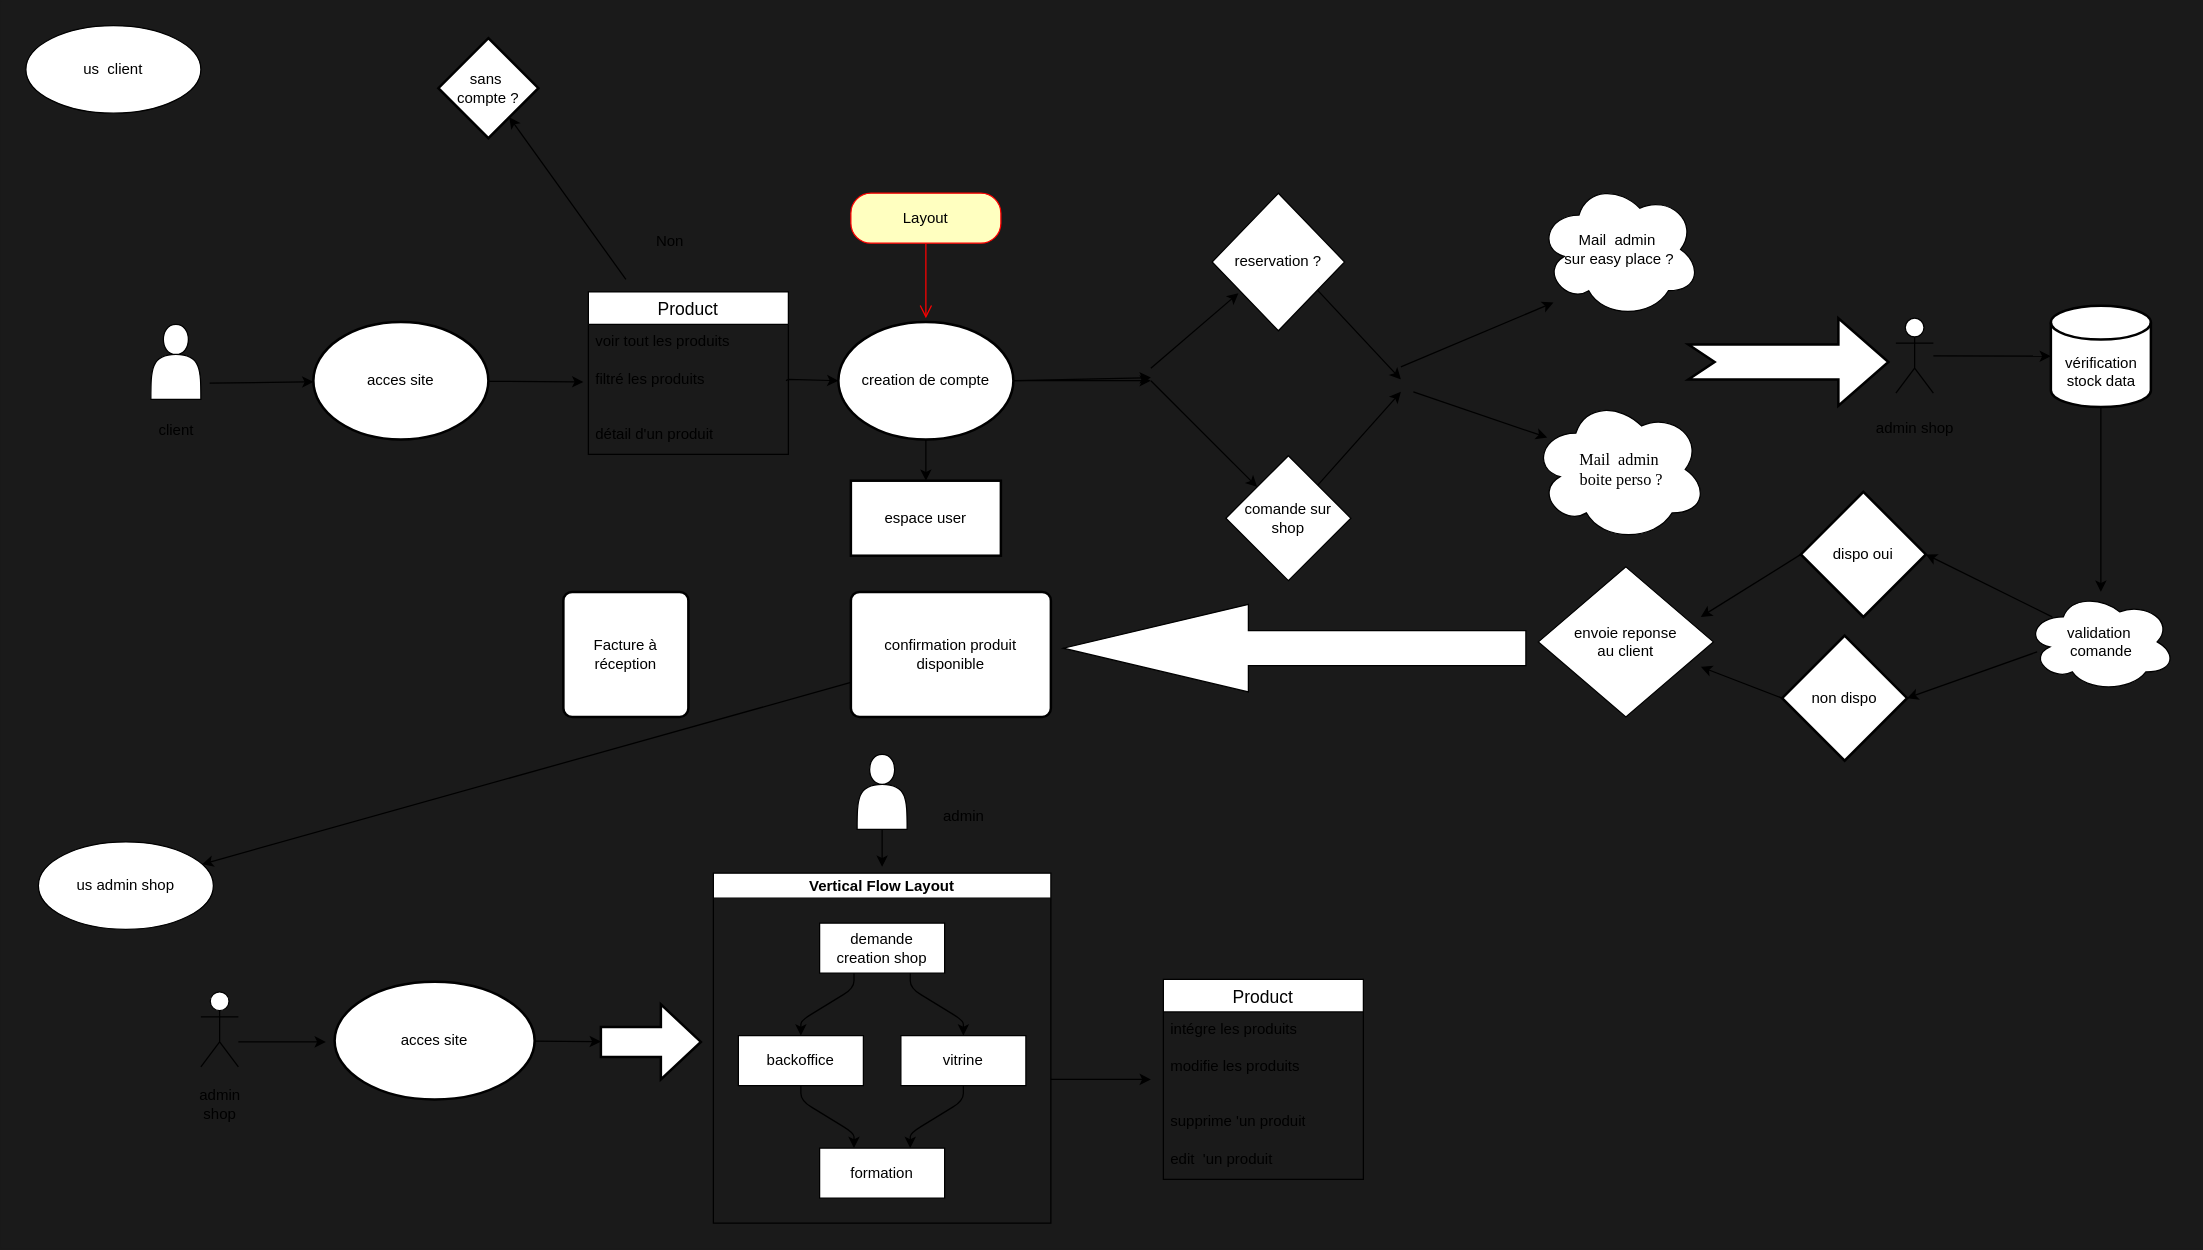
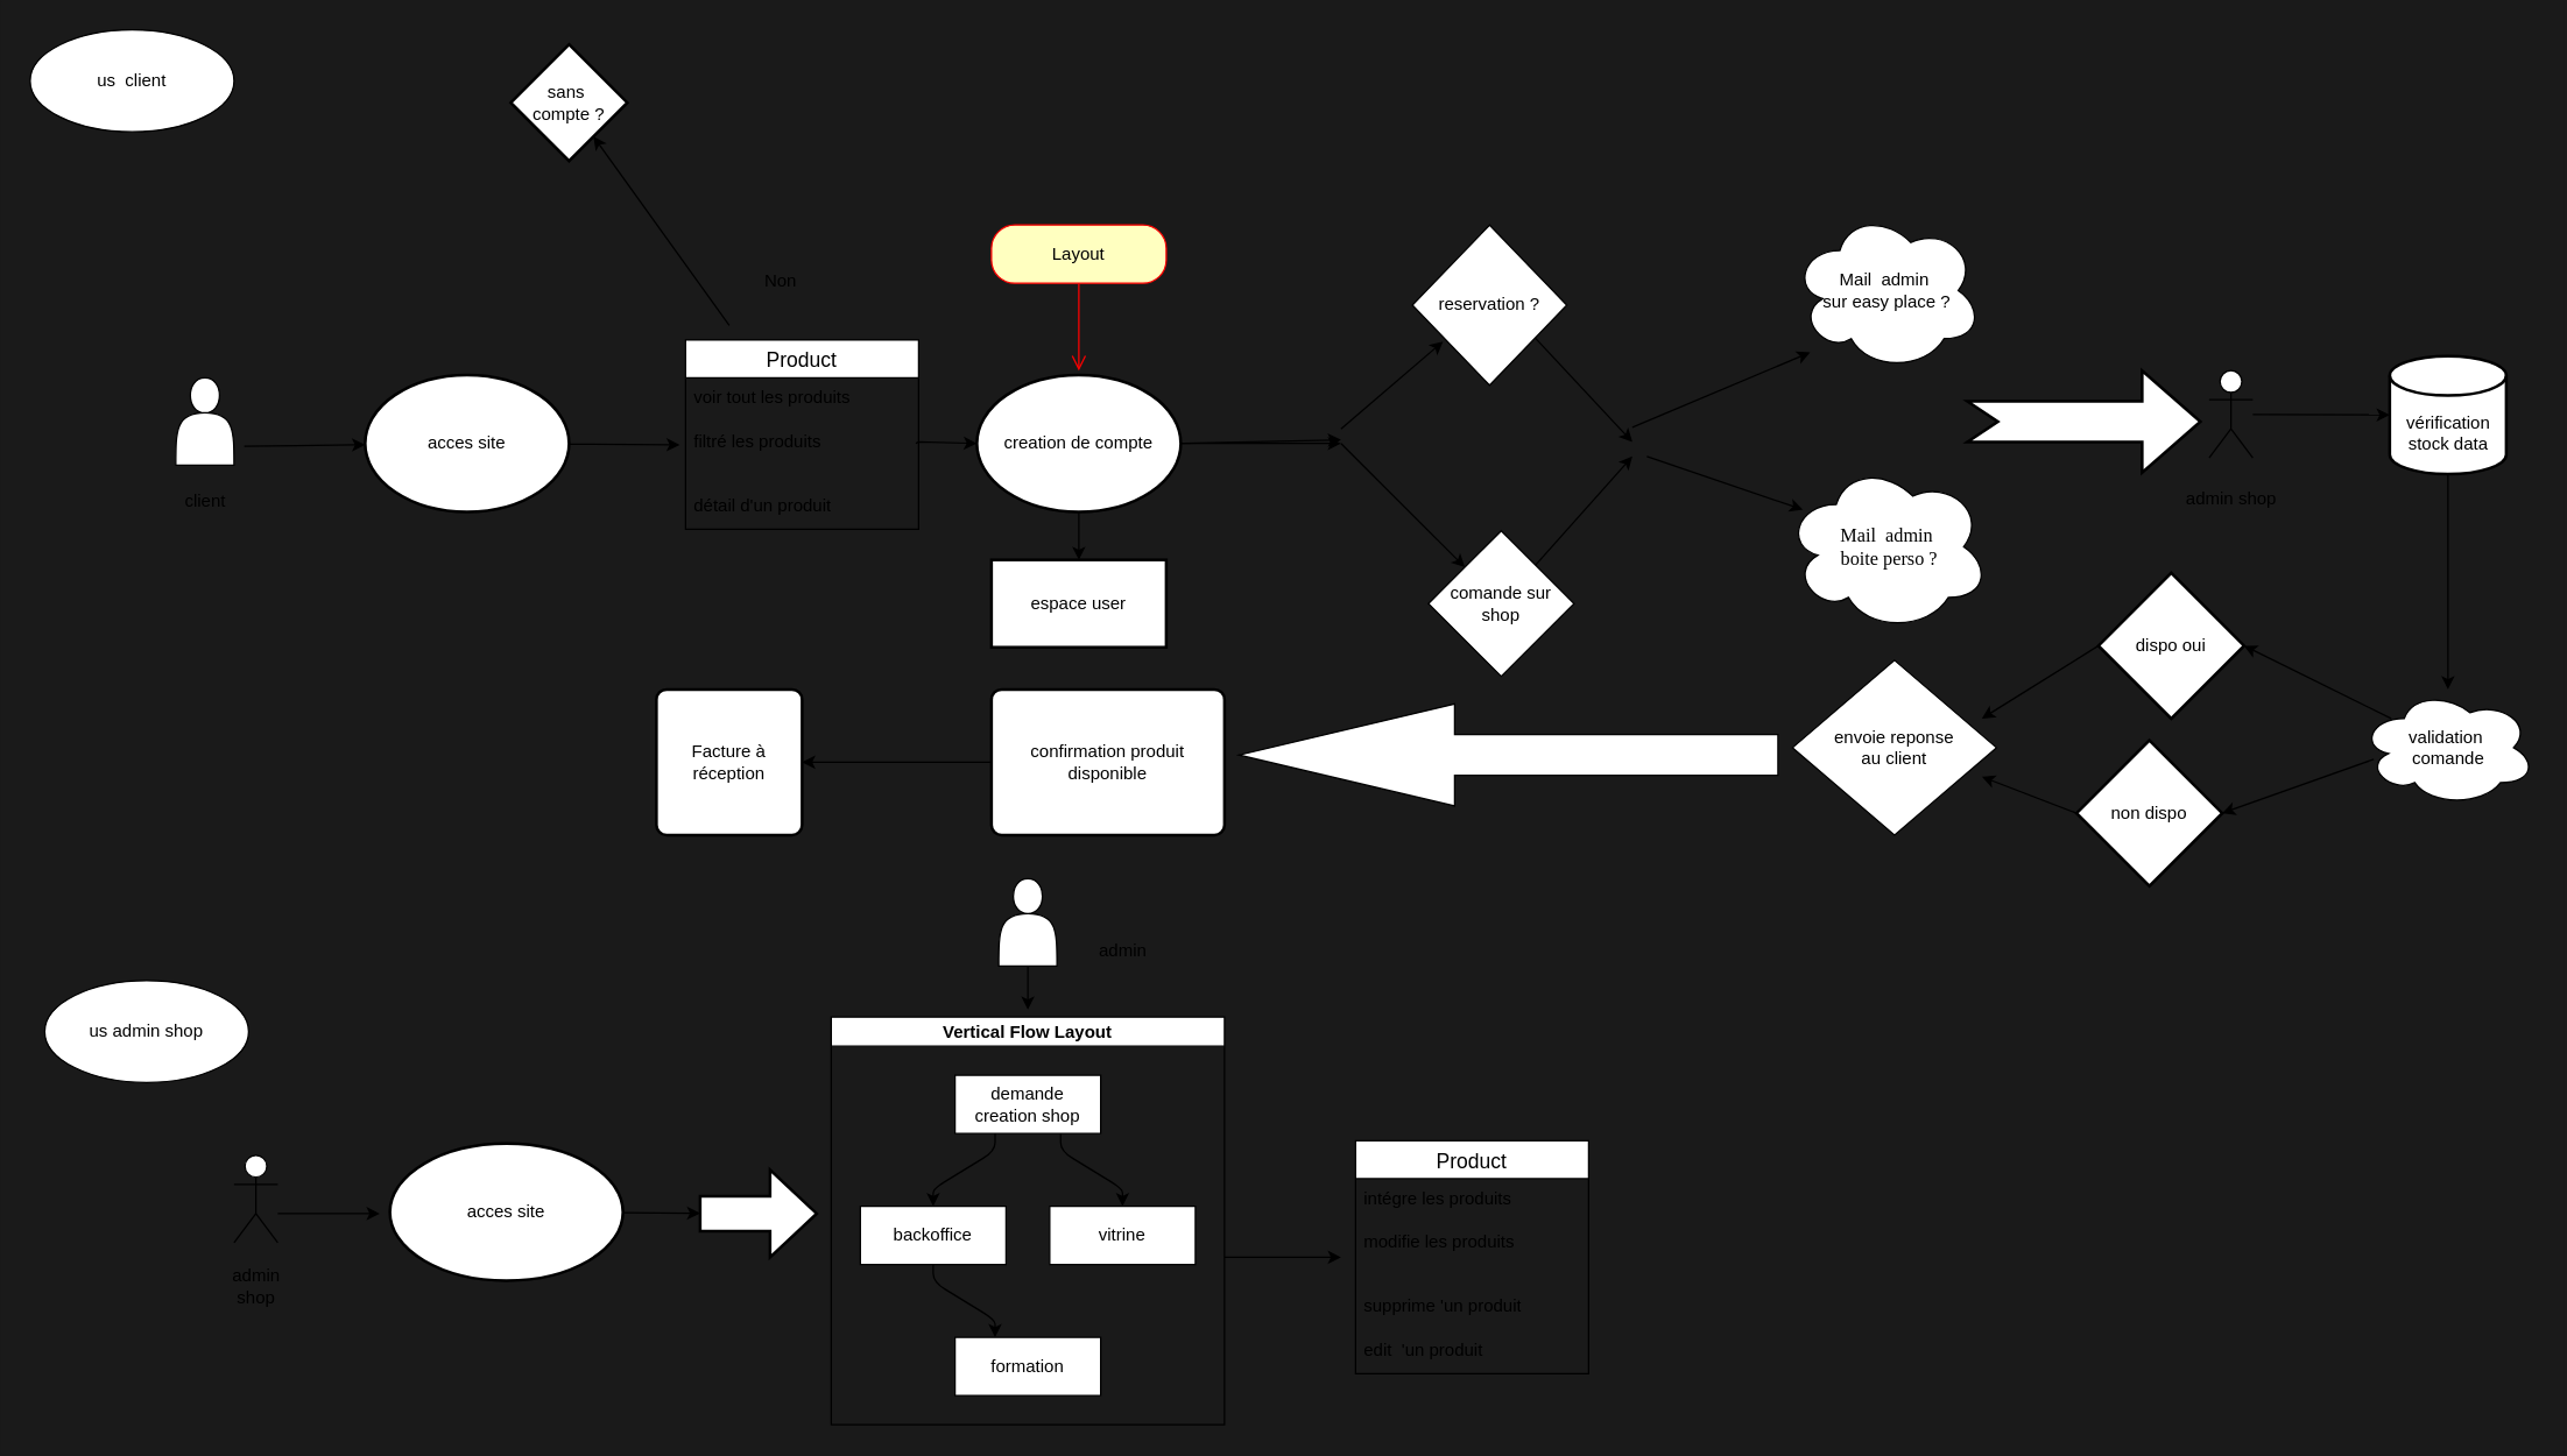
- <mxCell id="40" value="" style="edgeStyle=none;rounded=0;orthogonalLoop=1;jettySize=auto;html=1;" parent="1" source="41" target="52" edge="1"><mxGeometry relative="1" as="geometry" /></mxCell>
+ <mxCell id="40" value="" style="edgeStyle=none;rounded=0;orthogonalLoop=1;jettySize=auto;html=1;" parent="1" source="41" target="43" edge="1"><mxGeometry relative="1" as="geometry" /></mxCell>
- <mxCell id="66" value="" style="html=1;rounded=1;curved=0;sourcePerimeterSpacing=0;targetPerimeterSpacing=0;startSize=6;endSize=6;noEdgeStyle=1;orthogonal=1;" parent="58" source="62" target="64" edge="1"><mxGeometry relative="1" as="geometry"><Array as="points"><mxPoint x="200" y="182" /><mxPoint x="157.5" y="208" /></Array></mxGeometry></mxCell>
